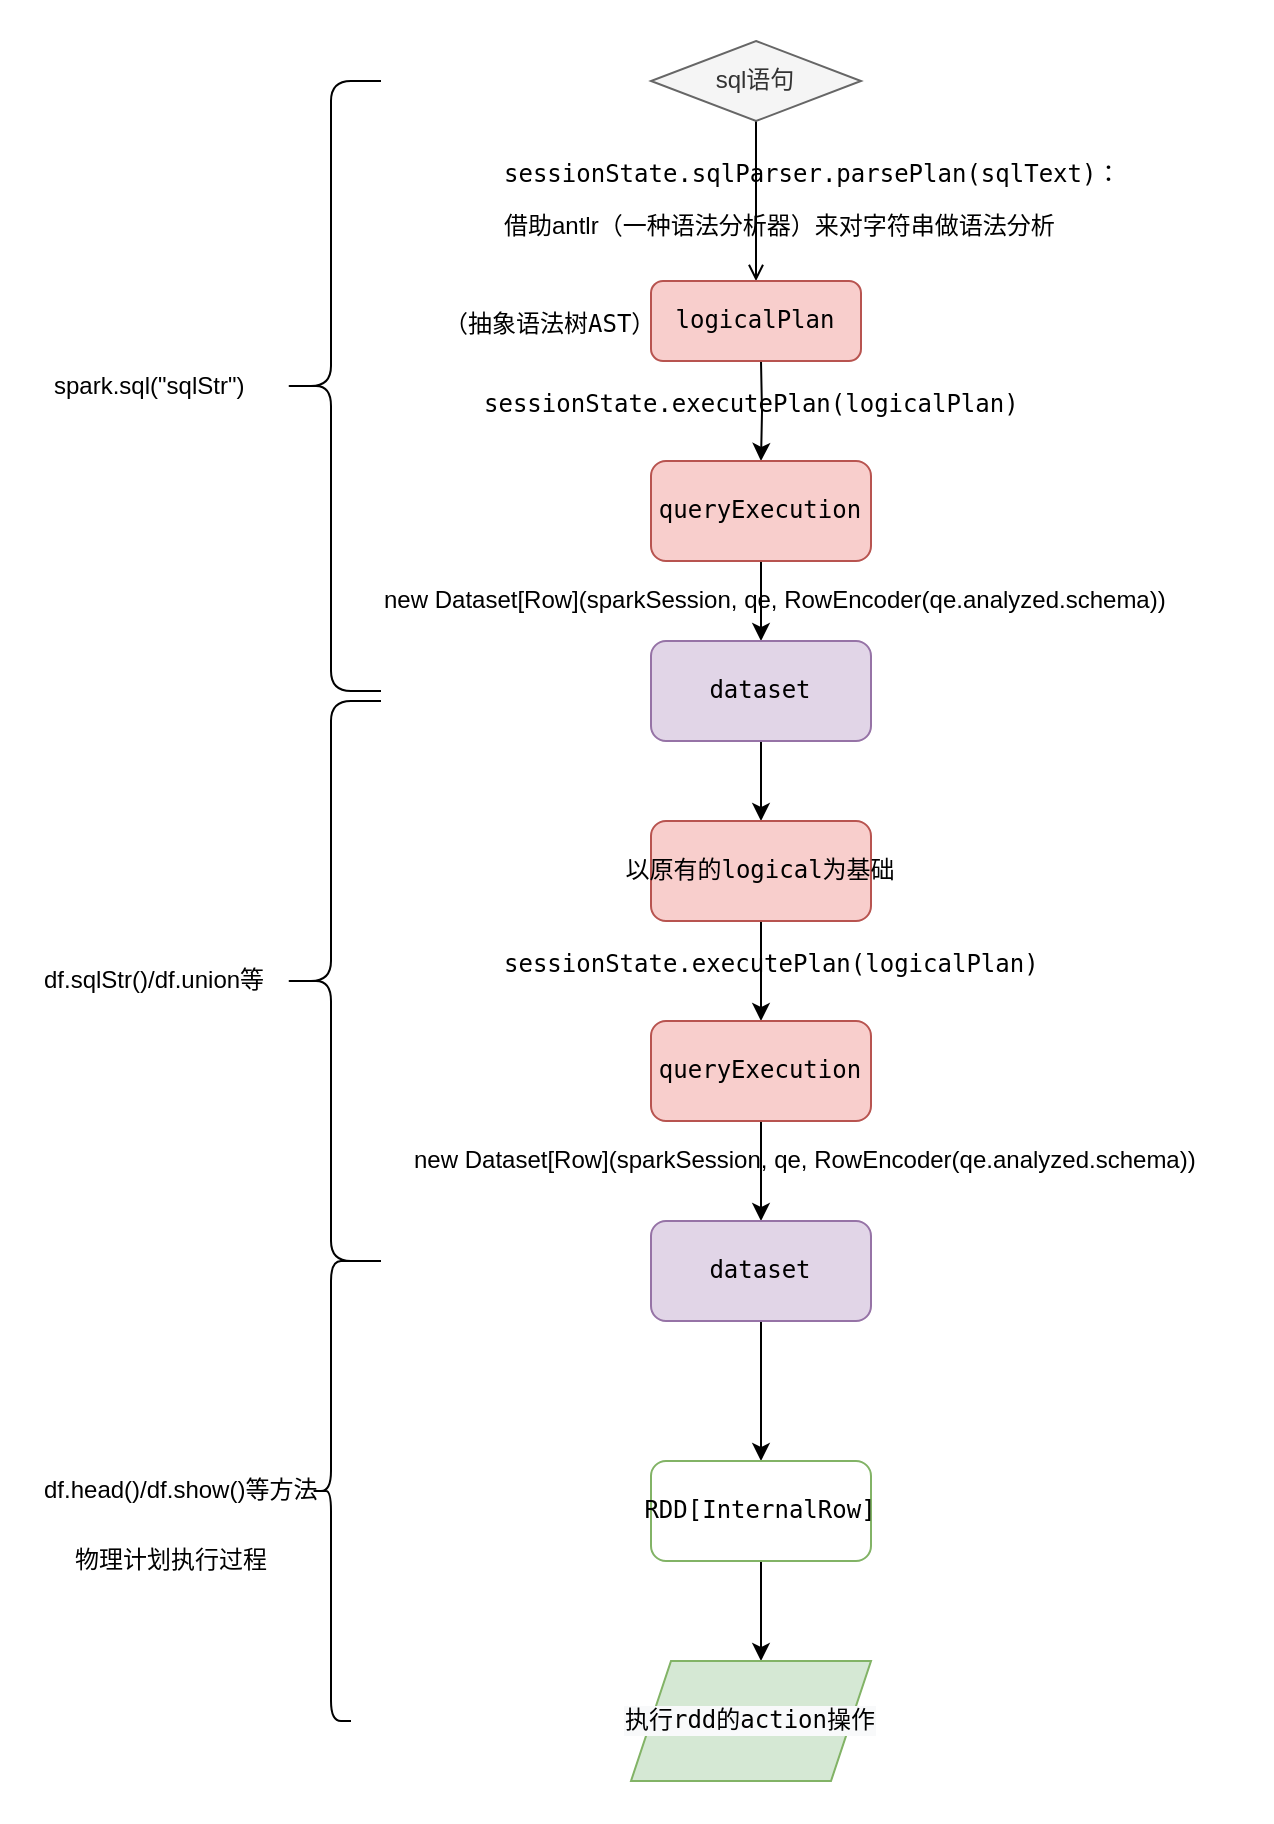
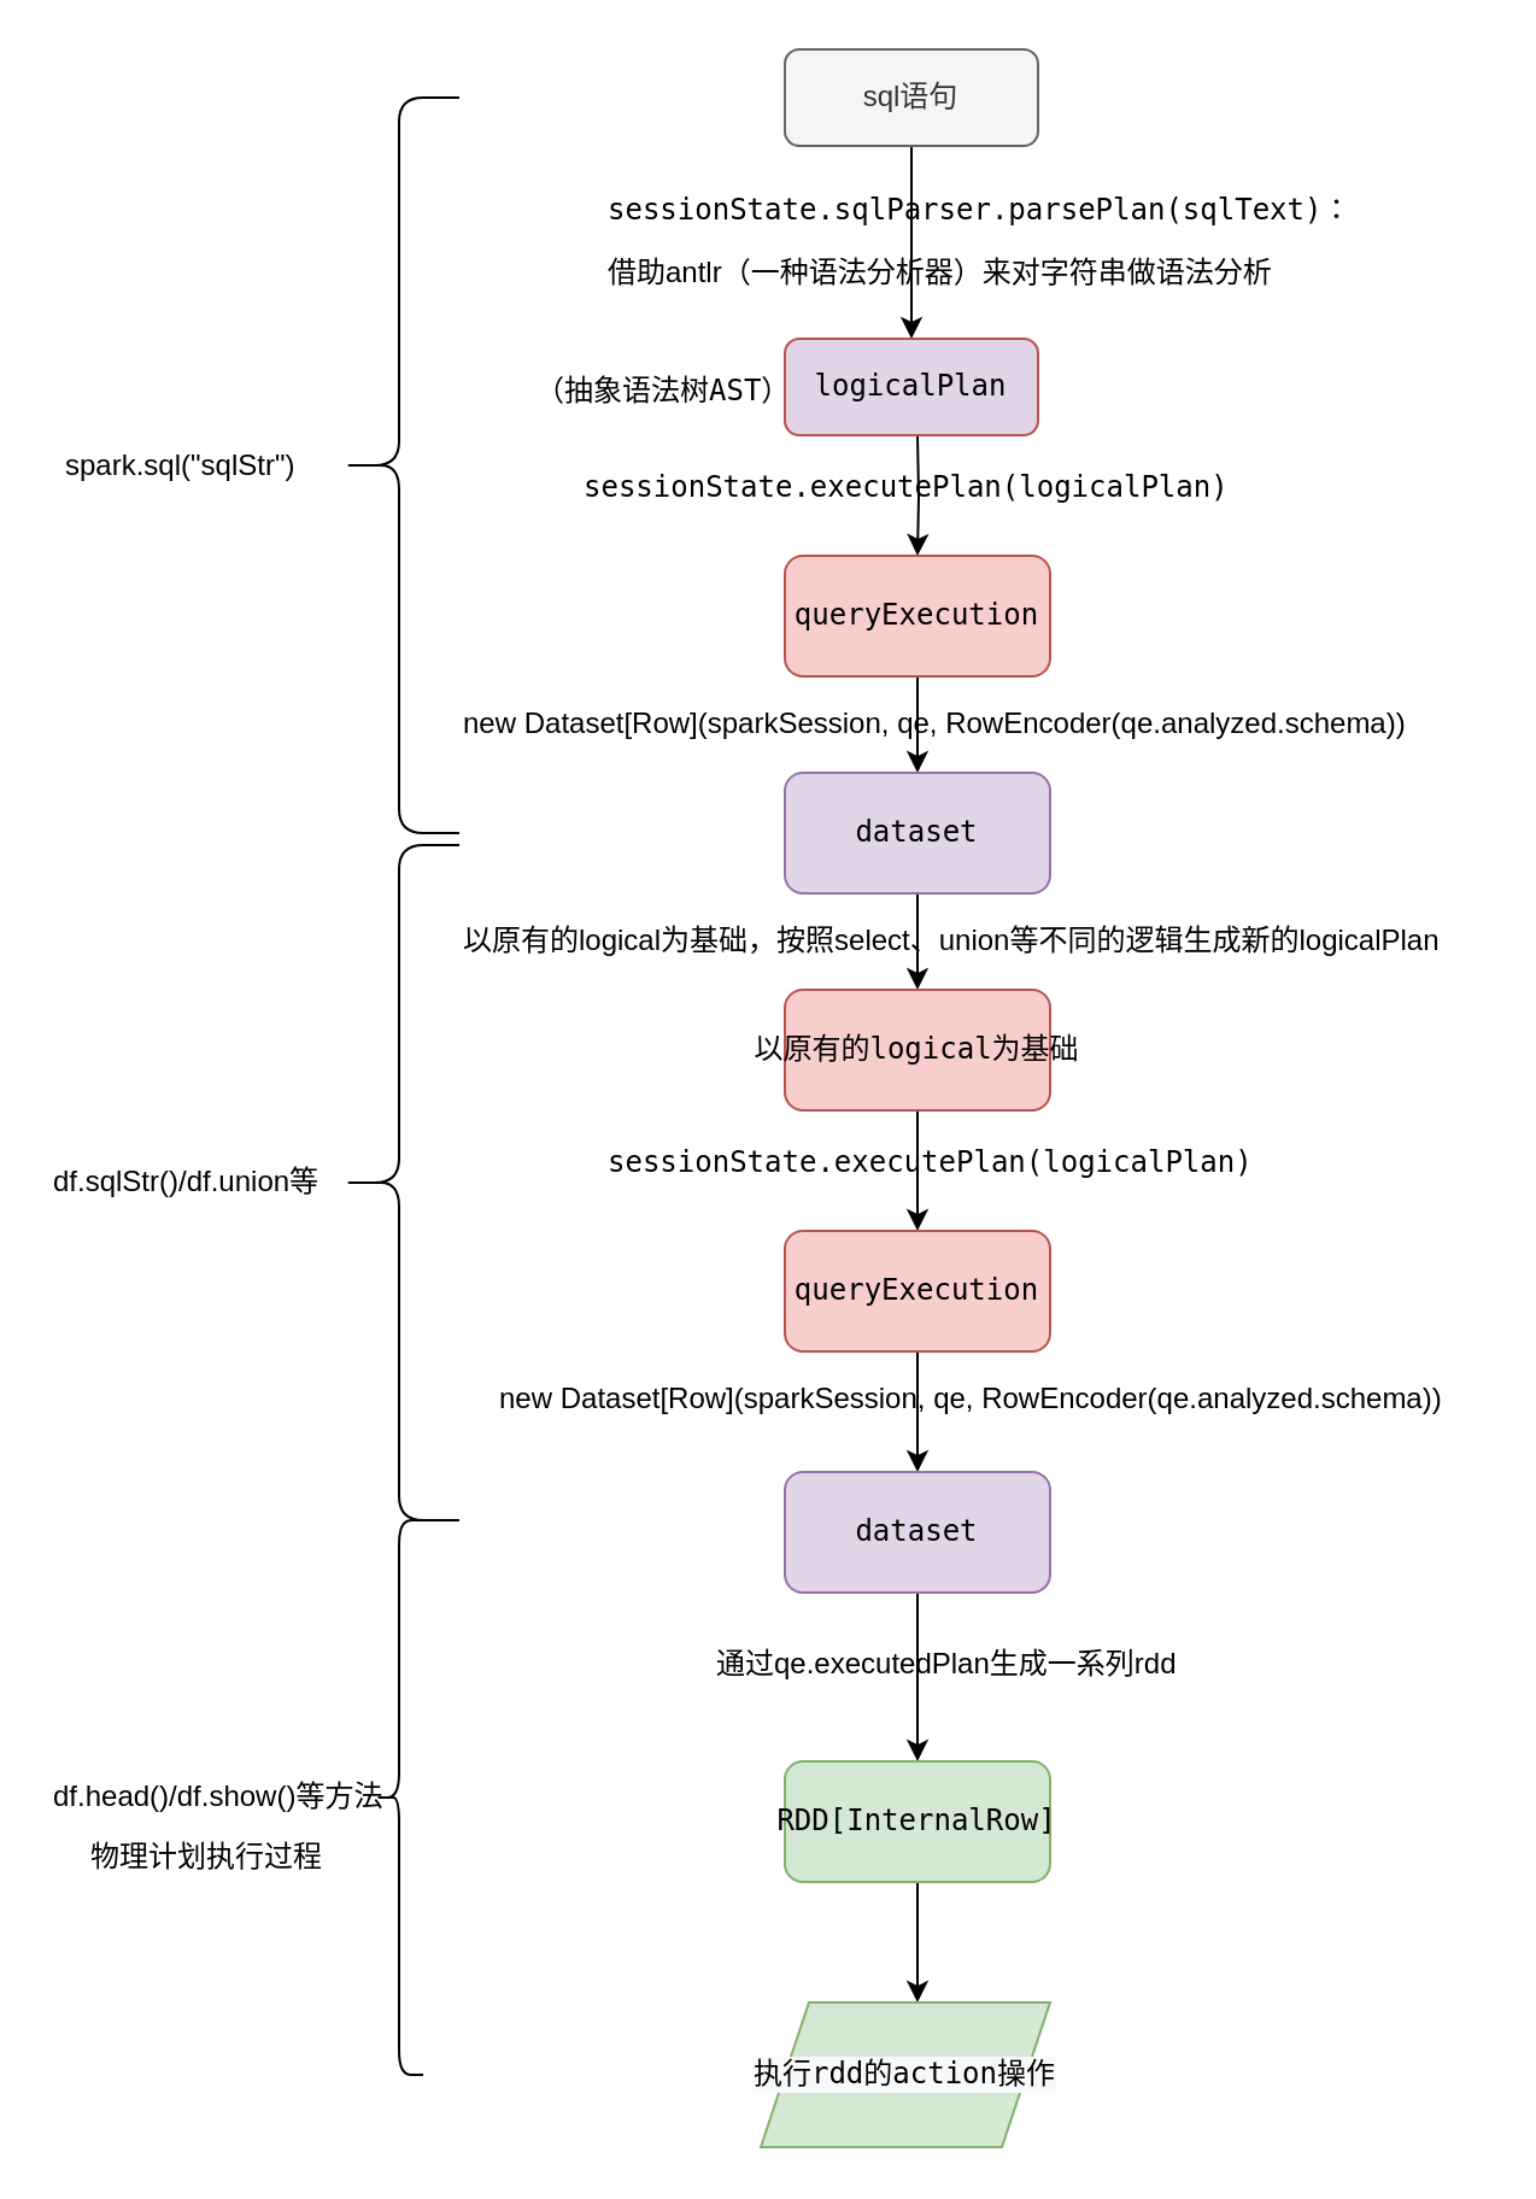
- <mxCell id="3" value="sql语句" style="rhombus;whiteSpace=wrap;html=1;fillColor=#f5f5f5;strokeColor=#666666;fontColor=#333333;" parent="1" vertex="1"><mxGeometry x="325" y="20" width="105" height="40" as="geometry" /></mxCell>
+ <mxCell id="3" value="sql语句" style="rounded=1;whiteSpace=wrap;html=1;fillColor=#f5f5f5;strokeColor=#666666;fontColor=#333333;" parent="1" vertex="1"><mxGeometry x="325" y="20" width="105" height="40" as="geometry" /></mxCell>
- <mxCell id="2" style="edgeStyle=orthogonalEdgeStyle;rounded=0;orthogonalLoop=1;jettySize=auto;html=1;exitX=0.5;exitY=1;exitDx=0;exitDy=0;endArrow=open;" parent="1" source="3" target="5" edge="1"><mxGeometry relative="1" as="geometry" /></mxCell>
+ <mxCell id="2" style="edgeStyle=orthogonalEdgeStyle;rounded=0;orthogonalLoop=1;jettySize=auto;html=1;exitX=0.5;exitY=1;exitDx=0;exitDy=0;" parent="1" source="3" target="5" edge="1"><mxGeometry relative="1" as="geometry" /></mxCell>
- <mxCell id="5" value="&lt;pre&gt;logicalPlan&lt;/pre&gt;" style="rounded=1;whiteSpace=wrap;html=1;fillColor=#f8cecc;strokeColor=#b85450;" parent="1" vertex="1"><mxGeometry x="325" y="140" width="105" height="40" as="geometry" /></mxCell>
+ <mxCell id="5" value="&lt;pre&gt;logicalPlan&lt;/pre&gt;" style="rounded=1;whiteSpace=wrap;html=1;fillColor=#e1d5e7;strokeColor=#b85450;" parent="1" vertex="1"><mxGeometry x="325" y="140" width="105" height="40" as="geometry" /></mxCell>
+ <mxCell id="17" value="以原有的logical为基础，按照select、union等不同的逻辑生成新的logicalPlan" style="text;html=1;resizable=0;points=[];autosize=1;align=left;verticalAlign=top;spacingTop=-4;" vertex="1" parent="1"><mxGeometry x="190" y="380" width="420" height="20" as="geometry" /></mxCell>
+ <mxCell id="27" value="通过qe.executedPlan生成一系列rdd" style="text;html=1;resizable=0;points=[];autosize=1;align=left;verticalAlign=top;spacingTop=-4;" vertex="1" parent="1"><mxGeometry x="295" y="680" width="210" height="20" as="geometry" /></mxCell>
- <mxCell id="29" value="&lt;pre&gt;&lt;pre&gt;&lt;pre&gt;&lt;pre&gt;&lt;pre&gt;&lt;pre&gt;RDD[InternalRow]&lt;/pre&gt;&lt;/pre&gt;&lt;/pre&gt;&lt;/pre&gt;&lt;/pre&gt;&lt;/pre&gt;" style="rounded=1;whiteSpace=wrap;html=1;fillColor=#ffffff;strokeColor=#82b366;" vertex="1" parent="1"><mxGeometry x="325" y="730" width="110" height="50" as="geometry" /></mxCell>
+ <mxCell id="29" value="&lt;pre&gt;&lt;pre&gt;&lt;pre&gt;&lt;pre&gt;&lt;pre&gt;&lt;pre&gt;RDD[InternalRow]&lt;/pre&gt;&lt;/pre&gt;&lt;/pre&gt;&lt;/pre&gt;&lt;/pre&gt;&lt;/pre&gt;" style="rounded=1;whiteSpace=wrap;html=1;fillColor=#d5e8d4;strokeColor=#82b366;" vertex="1" parent="1"><mxGeometry x="325" y="730" width="110" height="50" as="geometry" /></mxCell>
- <mxCell id="33" value="物理计划执行过程" style="text;html=1;align=center;verticalAlign=middle;resizable=0;points=[];autosize=1;" vertex="1" parent="1"><mxGeometry x="30" y="770" width="110" height="20" as="geometry" /></mxCell>
+ <mxCell id="33" value="物理计划执行过程" style="text;html=1;align=center;verticalAlign=middle;resizable=0;points=[];autosize=1;" vertex="1" parent="1"><mxGeometry x="30" y="760" width="110" height="20" as="geometry" /></mxCell>
